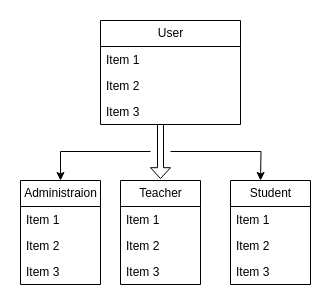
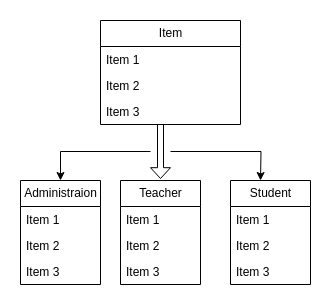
- <mxCell id="2" value="User" style="swimlane;fontStyle=0;childLayout=stackLayout;horizontal=1;startSize=26;fillColor=none;horizontalStack=0;resizeParent=1;resizeParentMax=0;resizeLast=0;collapsible=1;marginBottom=0;html=1;" vertex="1" parent="1"><mxGeometry x="100" y="20" width="140" height="104" as="geometry" /></mxCell>
+ <mxCell id="2" value="Item" style="swimlane;fontStyle=0;childLayout=stackLayout;horizontal=1;startSize=26;fillColor=none;horizontalStack=0;resizeParent=1;resizeParentMax=0;resizeLast=0;collapsible=1;marginBottom=0;html=1;" vertex="1" parent="1"><mxGeometry x="100" y="20" width="140" height="104" as="geometry" /></mxCell>
